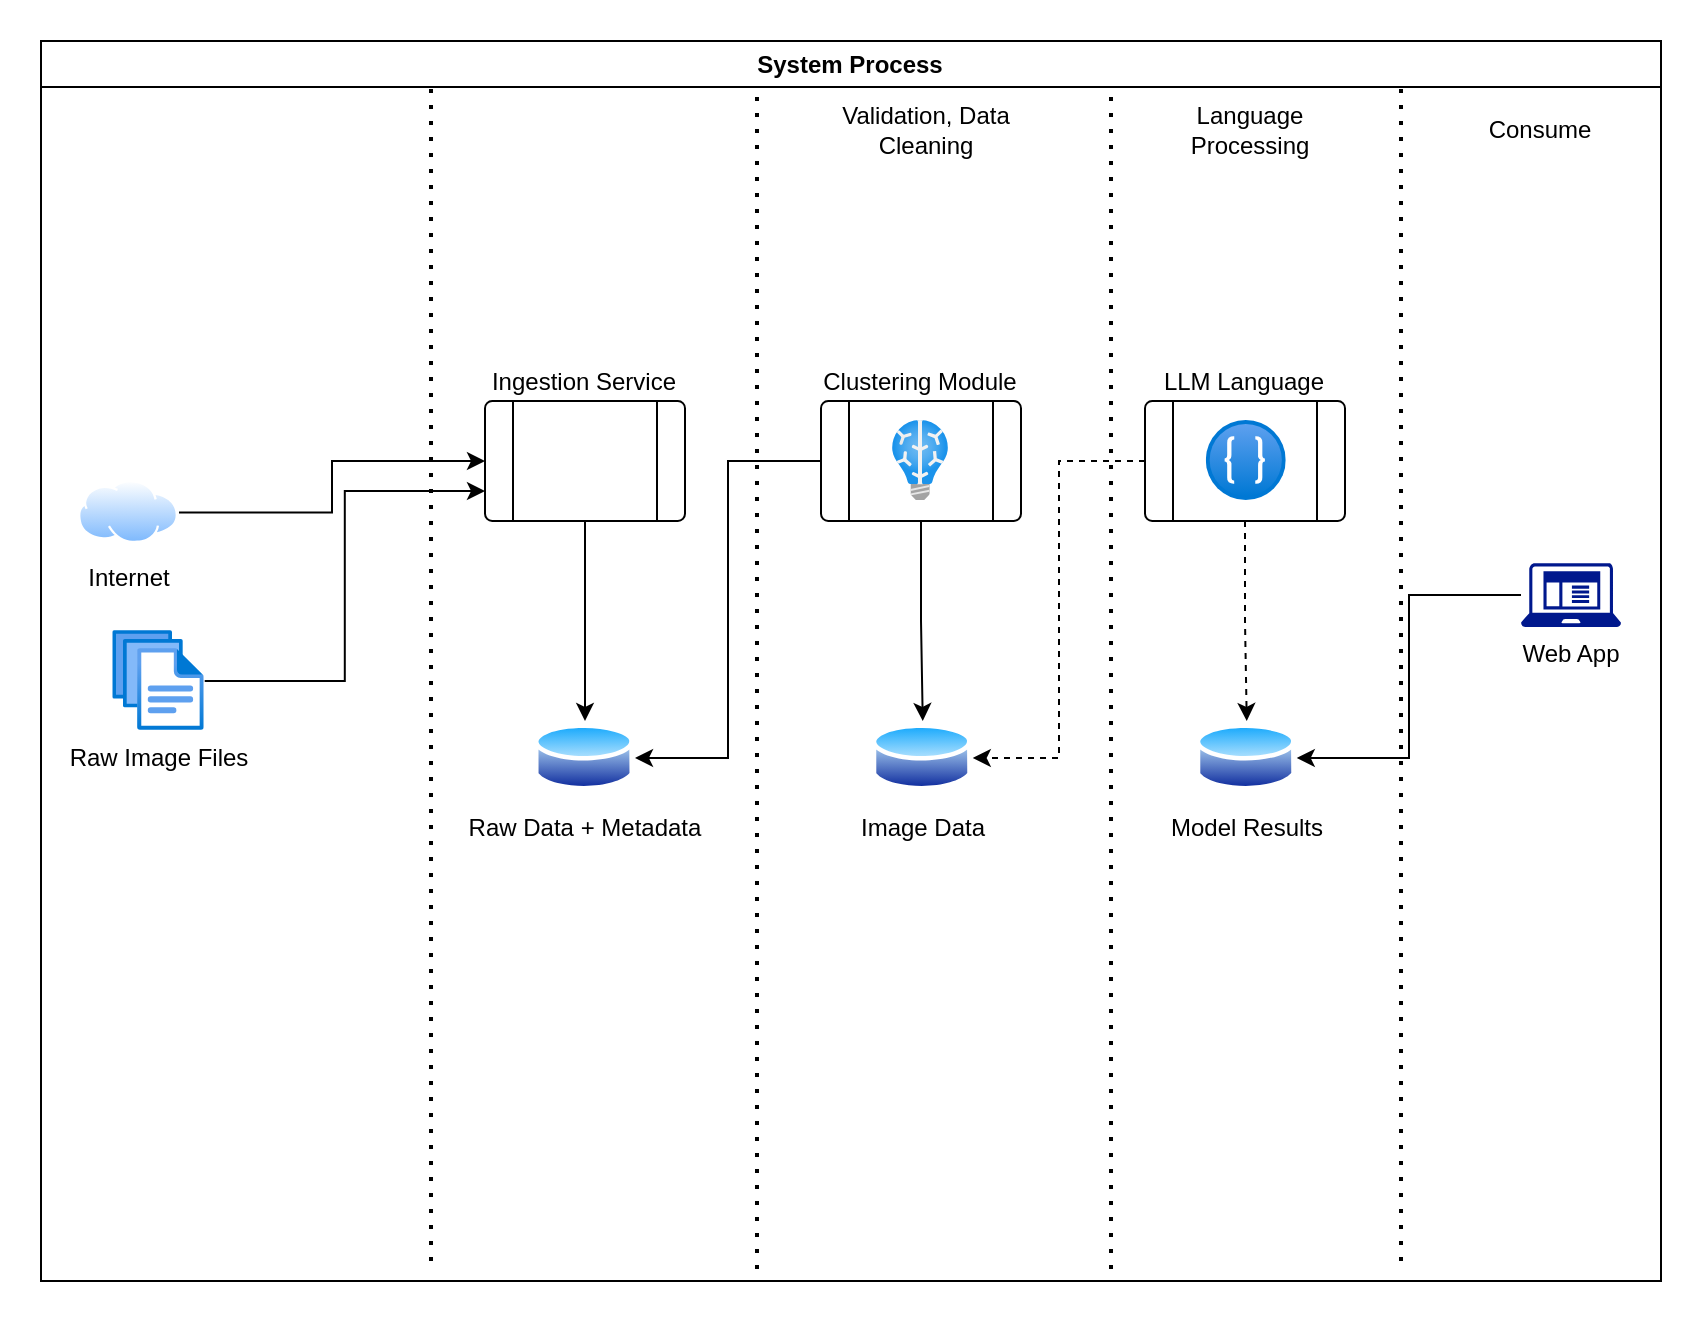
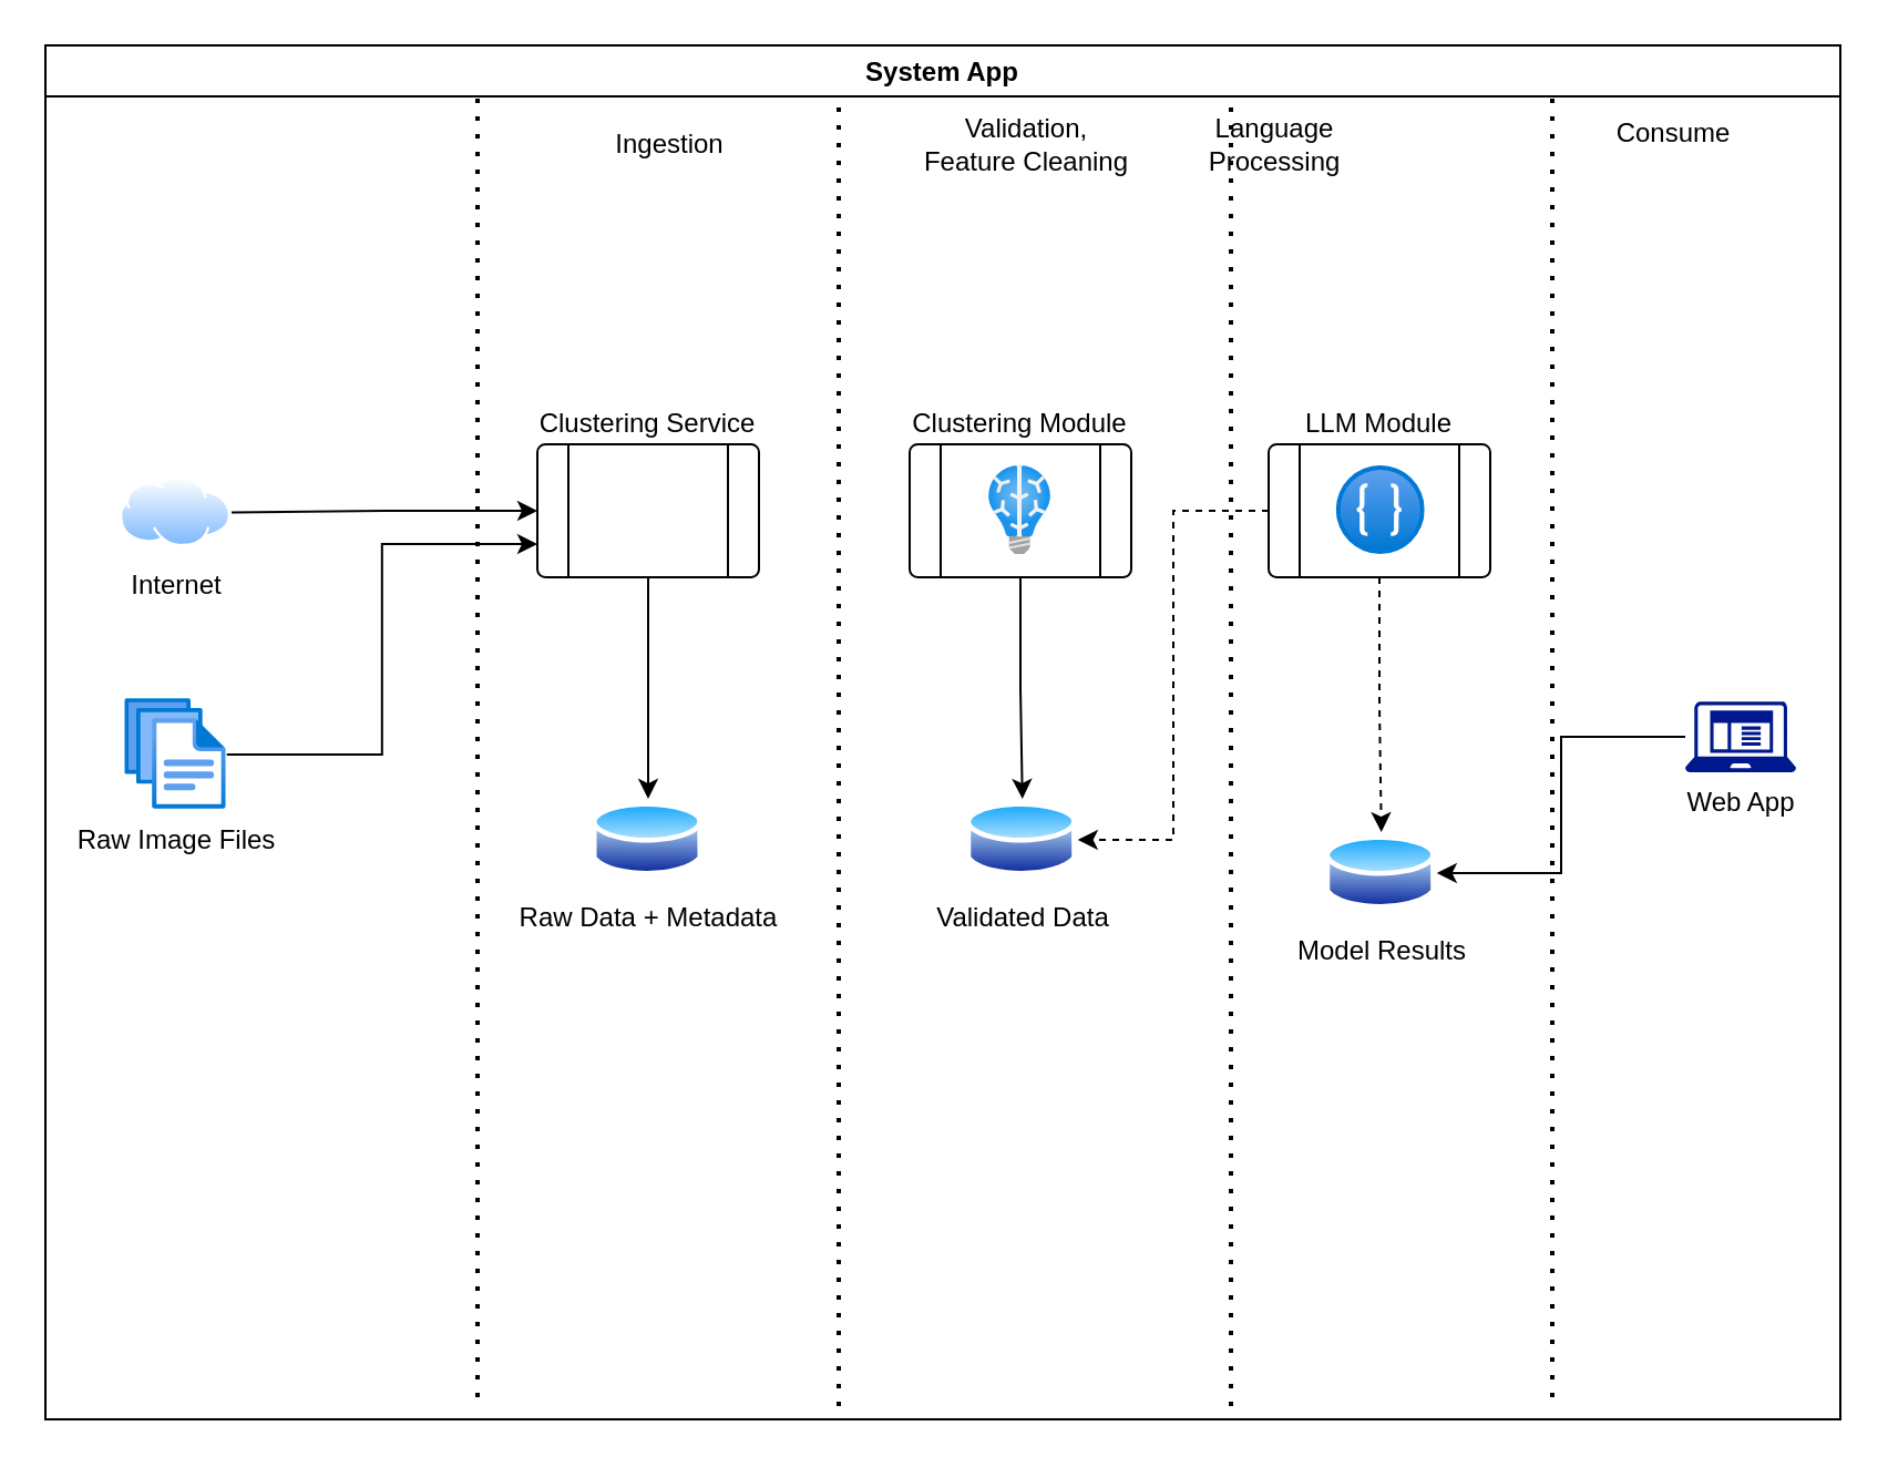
- <mxCell id="6" value="System Process" style="swimlane;" vertex="1" parent="1"><mxGeometry x="20" width="810" height="620" as="geometry" y="20" /></mxCell>
+ <mxCell id="6" value="System App" style="swimlane;" vertex="1" parent="1"><mxGeometry x="20" width="810" height="620" as="geometry" y="20" /></mxCell>
+ <mxCell id="7" value="Ingestion" style="text;strokeColor=none;align=center;fillColor=none;html=1;verticalAlign=middle;whiteSpace=wrap;rounded=0;" vertex="1" parent="6"><mxGeometry x="252" y="30" width="60" height="30" as="geometry" /></mxCell>
- <mxCell id="12" value="Validation, Data Cleaning" style="text;strokeColor=none;align=center;fillColor=none;html=1;verticalAlign=middle;whiteSpace=wrap;rounded=0;" vertex="1" parent="6"><mxGeometry x="393" y="30" width="100" height="30" as="geometry" /></mxCell>
+ <mxCell id="12" value="Validation, Feature Cleaning" style="text;strokeColor=none;align=center;fillColor=none;html=1;verticalAlign=middle;whiteSpace=wrap;rounded=0;" vertex="1" parent="6"><mxGeometry x="393" y="30" width="100" height="30" as="geometry" /></mxCell>
- <mxCell id="20" value="Language Processing" style="text;strokeColor=none;align=center;fillColor=none;html=1;verticalAlign=middle;whiteSpace=wrap;rounded=0;" vertex="1" parent="6"><mxGeometry x="555" y="30" width="100" height="30" as="geometry" /></mxCell>
+ <mxCell id="20" value="Language Processing" style="text;strokeColor=none;align=center;fillColor=none;html=1;verticalAlign=middle;whiteSpace=wrap;rounded=0;" vertex="1" parent="6"><mxGeometry x="505" y="30" width="100" height="30" as="geometry" /></mxCell>
- <mxCell id="27" value="Consume" style="text;strokeColor=none;align=center;fillColor=none;html=1;verticalAlign=middle;whiteSpace=wrap;rounded=0;" vertex="1" parent="6"><mxGeometry x="700" y="30" width="100" height="30" as="geometry" /></mxCell>
+ <mxCell id="27" value="Consume" style="text;strokeColor=none;align=center;fillColor=none;html=1;verticalAlign=middle;whiteSpace=wrap;rounded=0;" vertex="1" parent="6"><mxGeometry x="685" y="25" width="100" height="30" as="geometry" /></mxCell>
- <mxCell id="10" value="Ingestion Service" style="verticalLabelPosition=top;verticalAlign=bottom;html=1;shape=process;whiteSpace=wrap;rounded=1;size=0.14;arcSize=6;labelPosition=center;align=center;" vertex="1" parent="6"><mxGeometry x="222" y="180" width="100" height="60" as="geometry" /></mxCell>
+ <mxCell id="10" value="Clustering Service" style="verticalLabelPosition=top;verticalAlign=bottom;html=1;shape=process;whiteSpace=wrap;rounded=1;size=0.14;arcSize=6;labelPosition=center;align=center;" vertex="1" parent="6"><mxGeometry x="222" y="180" width="100" height="60" as="geometry" /></mxCell>
- <mxCell id="23" value="LLM Language" style="verticalLabelPosition=top;verticalAlign=bottom;html=1;shape=process;whiteSpace=wrap;rounded=1;size=0.14;arcSize=6;labelPosition=center;align=center;" vertex="1" parent="6"><mxGeometry x="552" y="180" width="100" height="60" as="geometry" /></mxCell>
+ <mxCell id="23" value="LLM Module" style="verticalLabelPosition=top;verticalAlign=bottom;html=1;shape=process;whiteSpace=wrap;rounded=1;size=0.14;arcSize=6;labelPosition=center;align=center;" vertex="1" parent="6"><mxGeometry x="552" y="180" width="100" height="60" as="geometry" /></mxCell>
- <mxCell id="2" value="Internet" style="image;aspect=fixed;perimeter=ellipsePerimeter;html=1;align=center;shadow=0;dashed=0;spacingTop=3;image=img/lib/active_directory/internet_cloud.svg;" vertex="1" parent="1"><mxGeometry x="39" y="240" width="50" height="31.5" as="geometry" /></mxCell>
+ <mxCell id="2" value="Internet" style="image;aspect=fixed;perimeter=ellipsePerimeter;html=1;align=center;shadow=0;dashed=0;spacingTop=3;image=img/lib/active_directory/internet_cloud.svg;" vertex="1" parent="1"><mxGeometry x="54" y="215" width="50" height="31.5" as="geometry" /></mxCell>
- <mxCell id="29" value="Web App" style="sketch=0;aspect=fixed;pointerEvents=1;shadow=0;dashed=0;html=1;strokeColor=none;labelPosition=center;verticalLabelPosition=bottom;verticalAlign=top;align=center;fillColor=#00188D;shape=mxgraph.mscae.enterprise.client_application" vertex="1" parent="6"><mxGeometry x="740" y="261" width="50" height="32" as="geometry" /></mxCell>
+ <mxCell id="29" value="Web App" style="sketch=0;aspect=fixed;pointerEvents=1;shadow=0;dashed=0;html=1;strokeColor=none;labelPosition=center;verticalLabelPosition=bottom;verticalAlign=top;align=center;fillColor=#00188D;shape=mxgraph.mscae.enterprise.client_application" vertex="1" parent="6"><mxGeometry x="740" y="296" width="50" height="32" as="geometry" /></mxCell>
- <mxCell id="15" value="" style="edgeStyle=orthogonalEdgeStyle;rounded=0;orthogonalLoop=1;jettySize=auto;html=1;entryX=1;entryY=0.5;entryDx=0;entryDy=0;" edge="1" parent="6" source="16" target="11"><mxGeometry relative="1" as="geometry" /></mxCell>
- <mxCell id="24" value="Model Results" style="image;aspect=fixed;perimeter=ellipsePerimeter;html=1;align=center;shadow=0;dashed=0;spacingTop=3;image=img/lib/active_directory/database.svg;" vertex="1" parent="6"><mxGeometry x="577.88" y="340" width="50" height="37" as="geometry" /></mxCell>
+ <mxCell id="24" value="Model Results" style="image;aspect=fixed;perimeter=ellipsePerimeter;html=1;align=center;shadow=0;dashed=0;spacingTop=3;image=img/lib/active_directory/database.svg;" vertex="1" parent="6"><mxGeometry x="577.88" y="355" width="50" height="37" as="geometry" /></mxCell>
- <mxCell id="19" value="Image Data" style="image;aspect=fixed;perimeter=ellipsePerimeter;html=1;align=center;shadow=0;dashed=0;spacingTop=3;image=img/lib/active_directory/database.svg;" vertex="1" parent="6"><mxGeometry x="415.88" y="340" width="50" height="37" as="geometry" /></mxCell>
+ <mxCell id="19" value="Validated Data" style="image;aspect=fixed;perimeter=ellipsePerimeter;html=1;align=center;shadow=0;dashed=0;spacingTop=3;image=img/lib/active_directory/database.svg;" vertex="1" parent="6"><mxGeometry x="415.88" y="340" width="50" height="37" as="geometry" /></mxCell>
